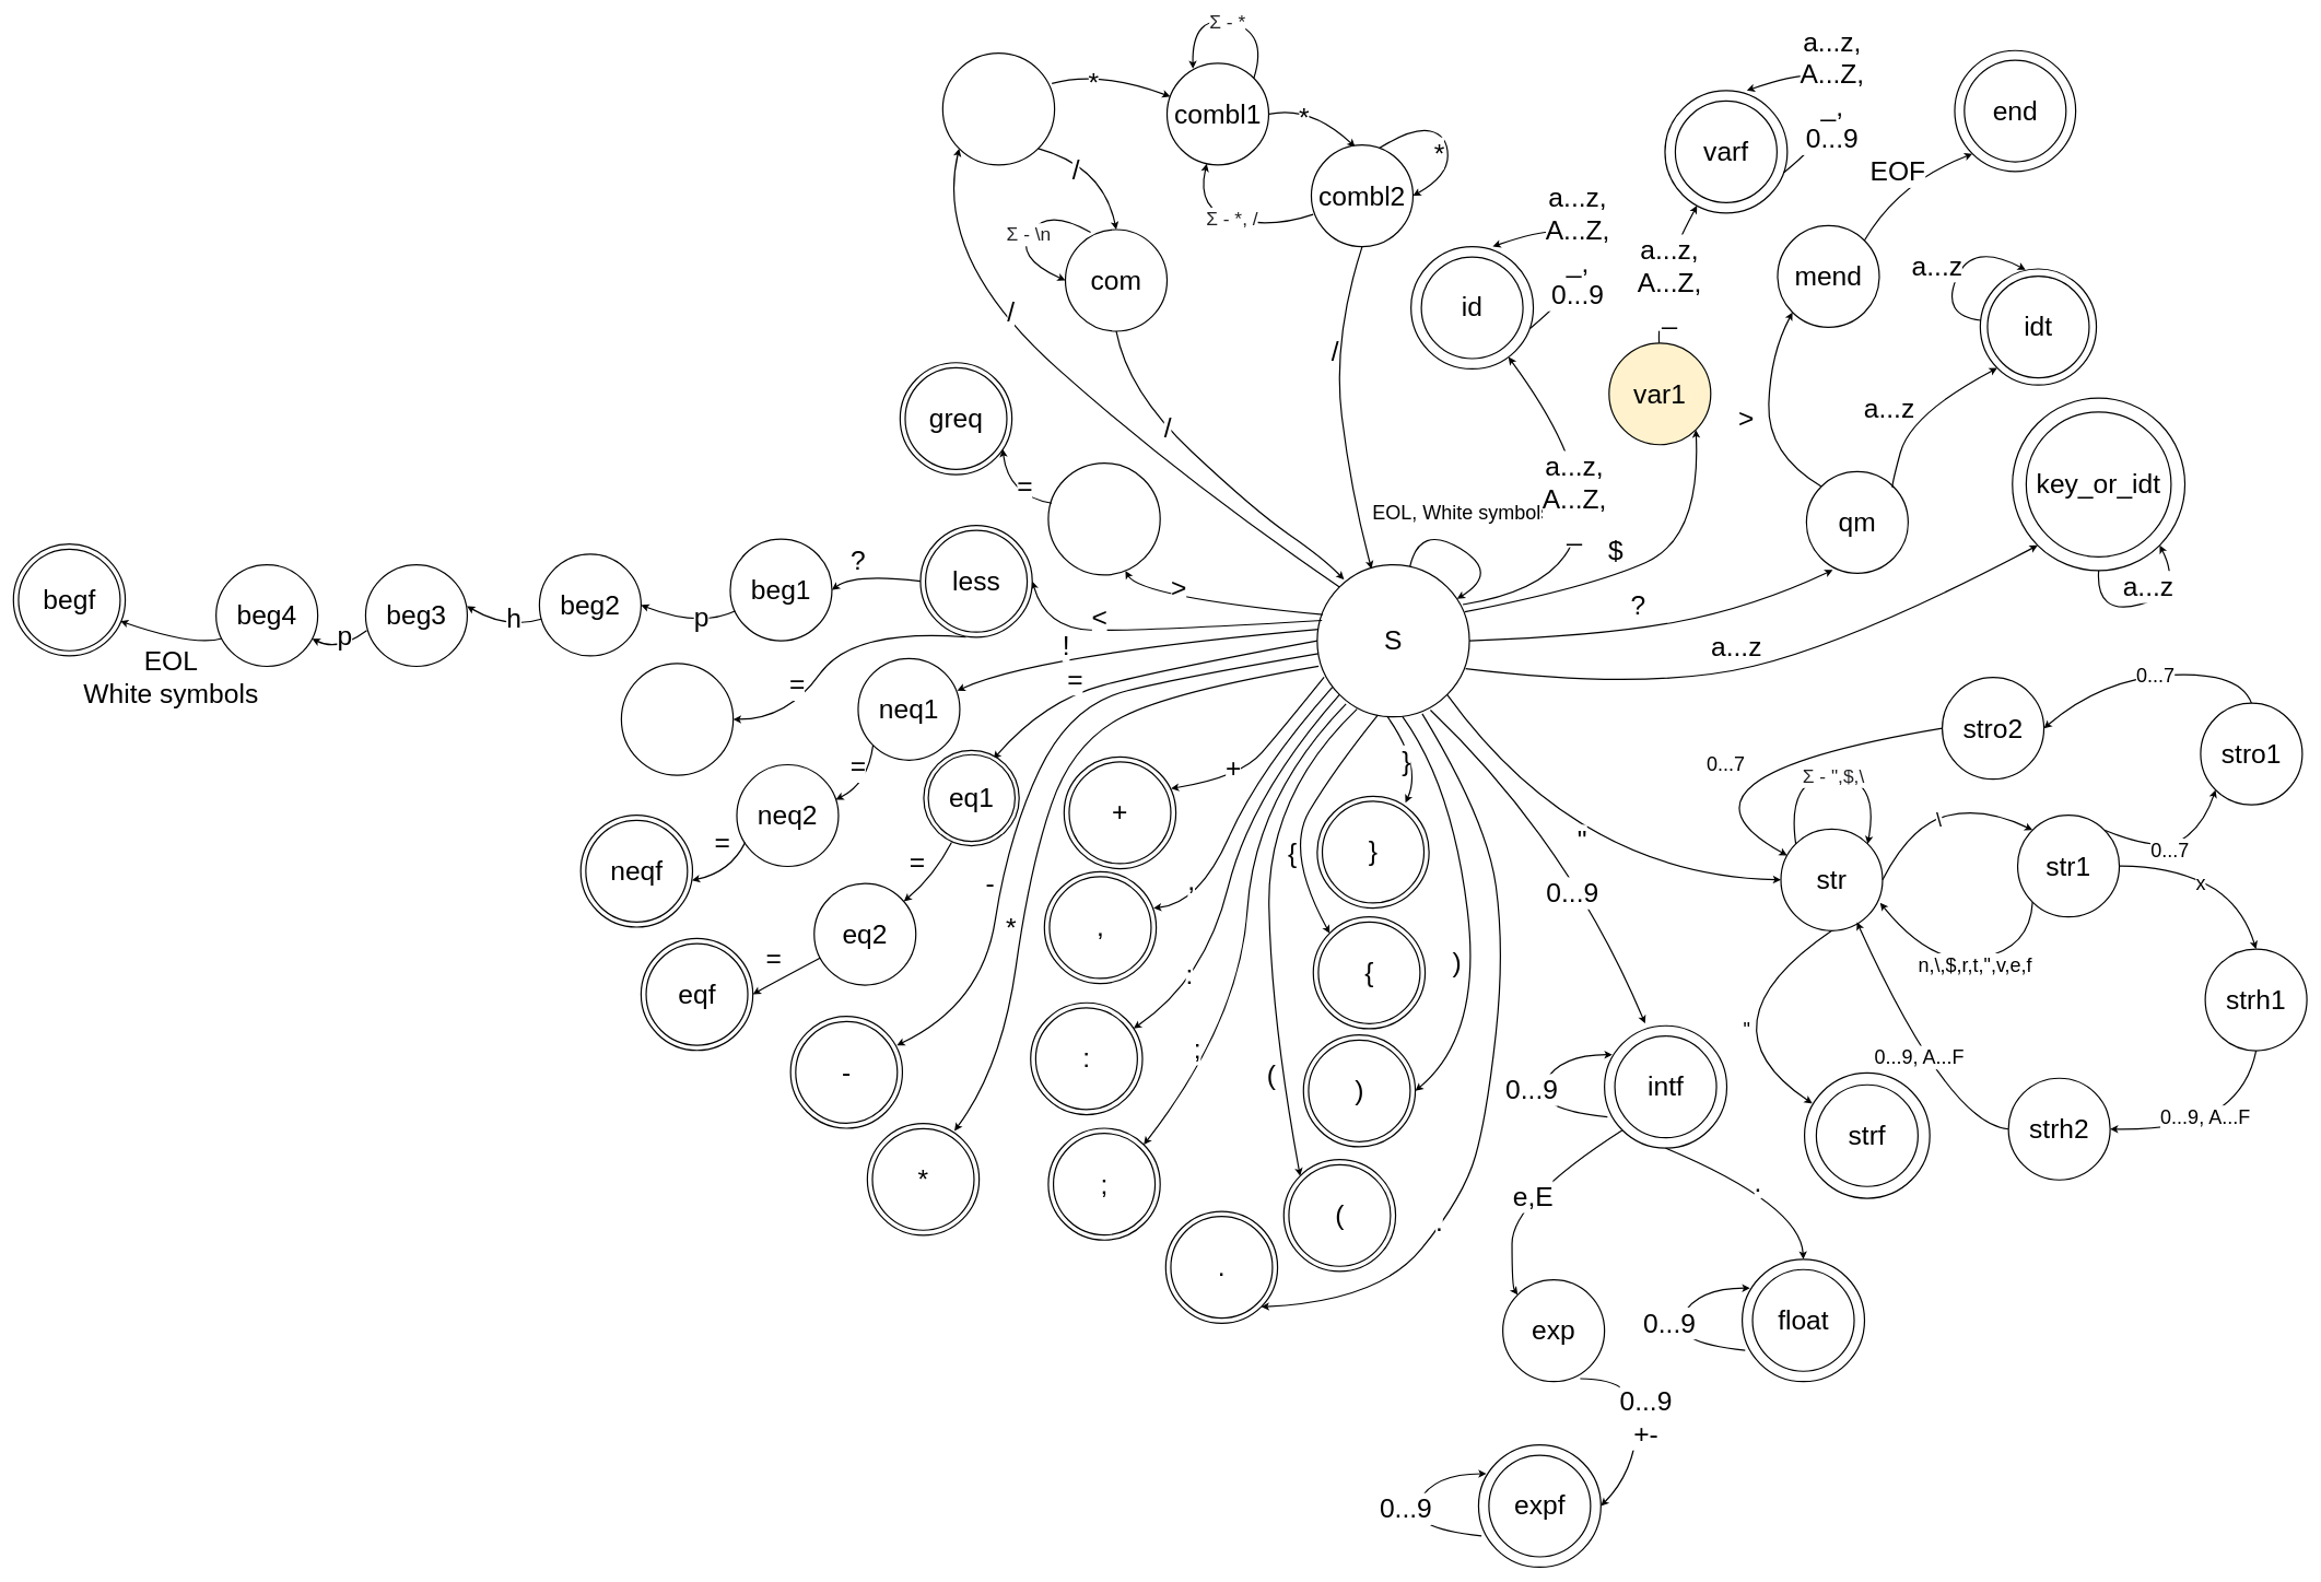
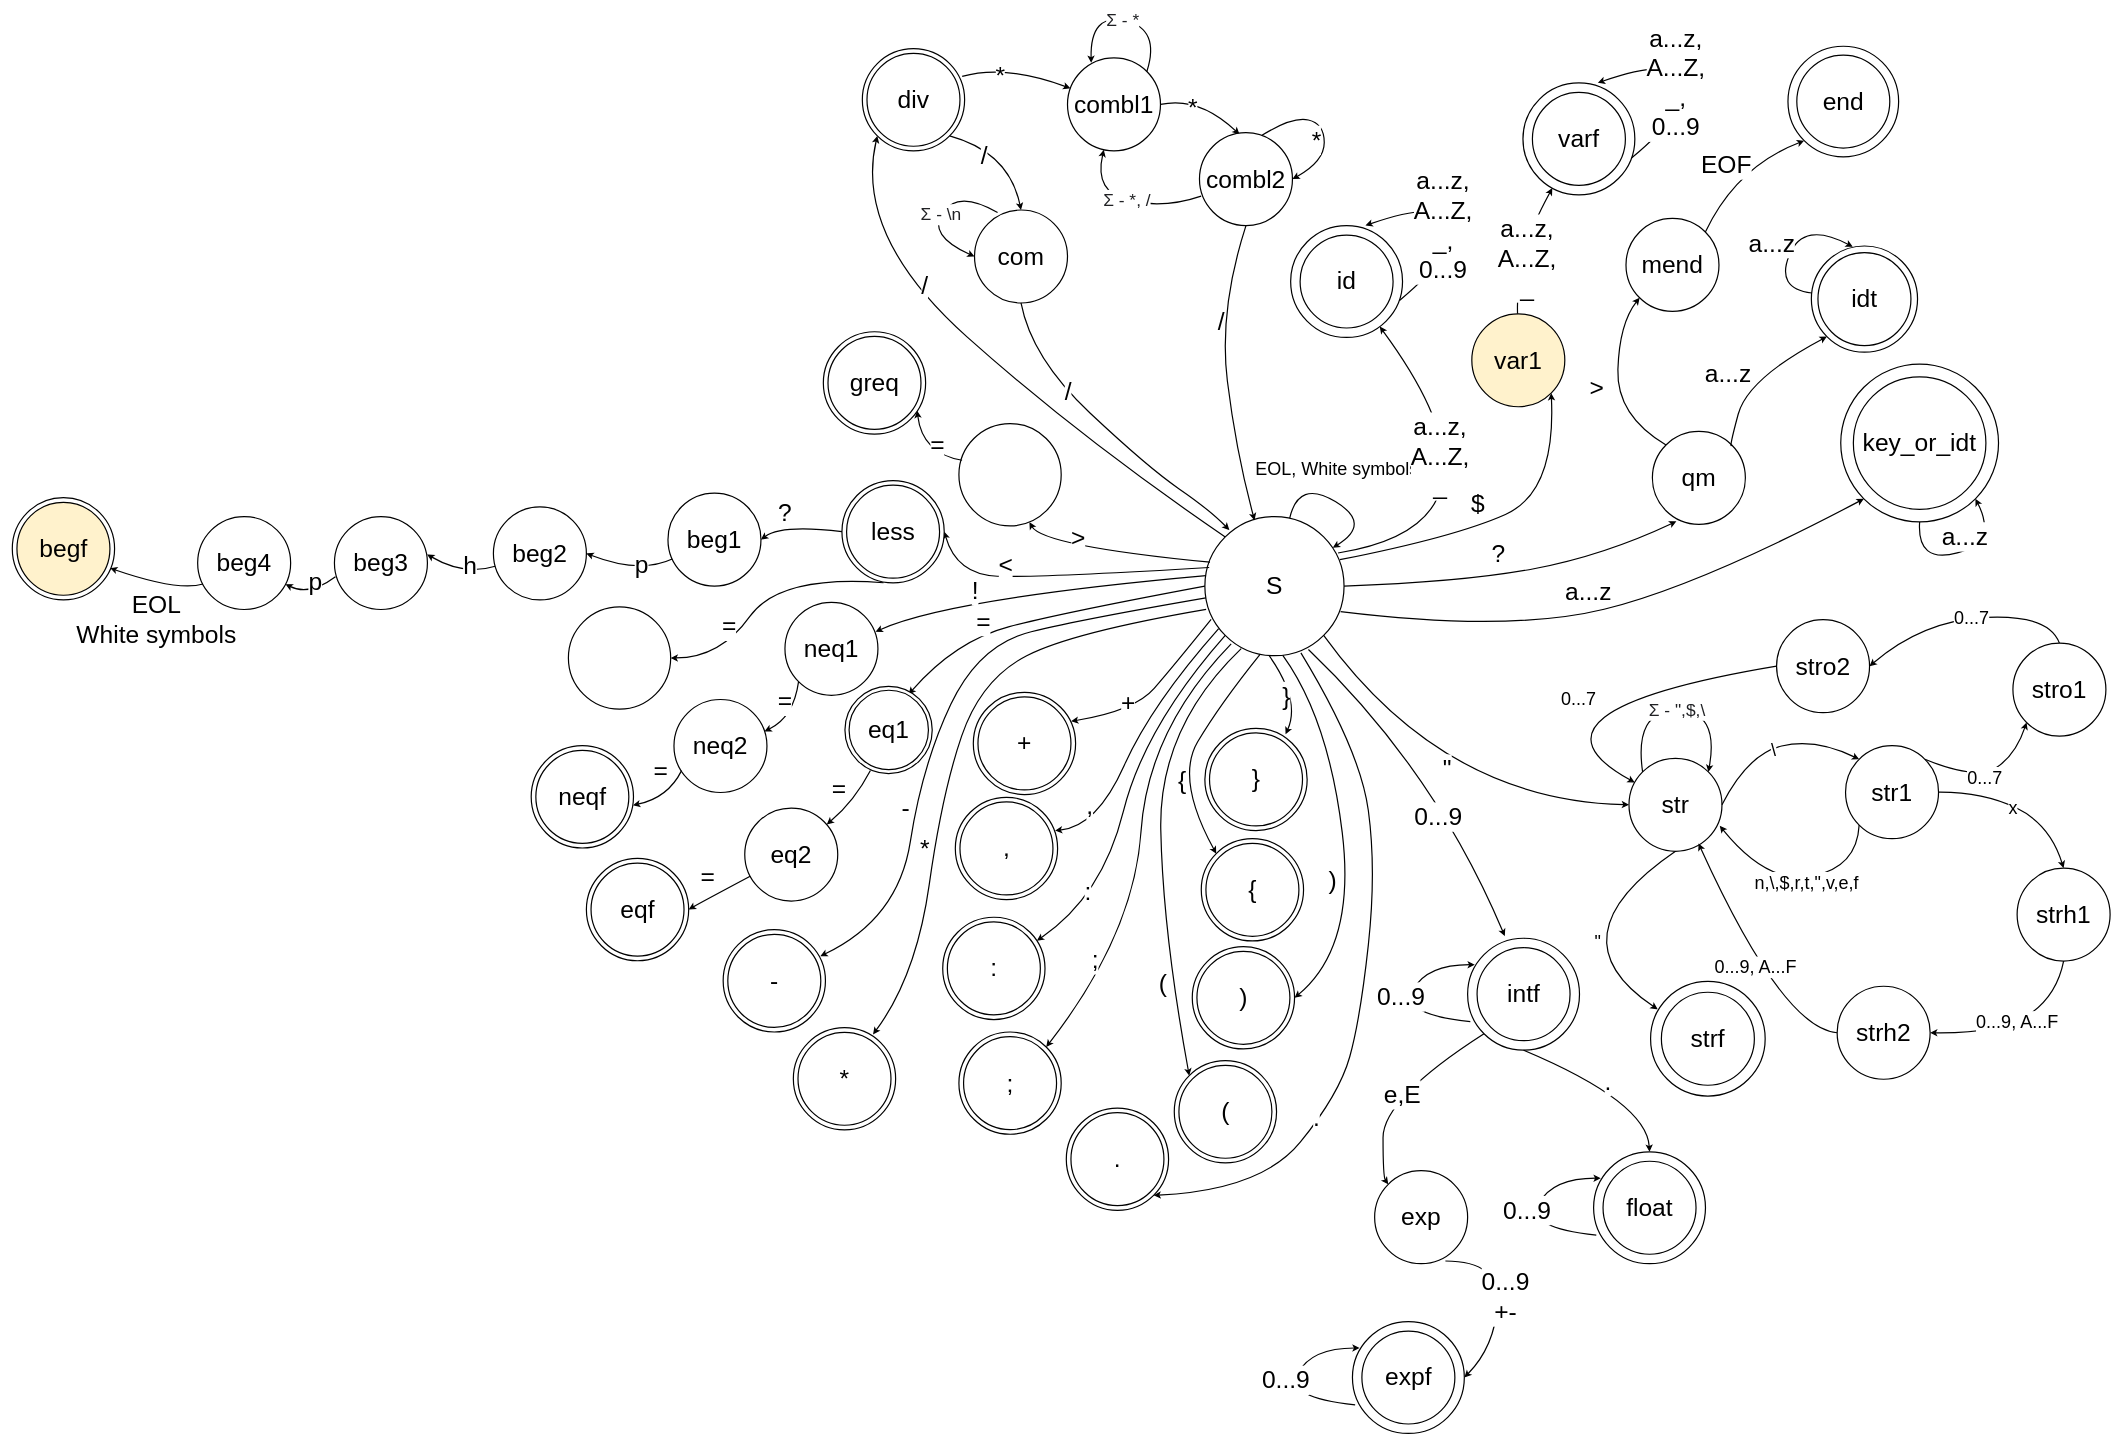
+ <mxCell id="148" value="&lt;span style=&quot;font-size: 41px&quot;&gt;div&lt;/span&gt;" style="ellipse;whiteSpace=wrap;html=1;aspect=fixed;strokeWidth=2;" parent="146" vertex="1"><mxGeometry x="7.75" y="7.75" width="155" height="155" as="geometry" /></mxCell>
- <mxCell id="164" value="&lt;span style=&quot;font-size: 41px&quot;&gt;mend&lt;/span&gt;" style="ellipse;whiteSpace=wrap;html=1;aspect=fixed;strokeWidth=2;" parent="1" vertex="1"><mxGeometry x="2710" y="343" width="155" height="155" as="geometry" /></mxCell>
+ <mxCell id="164" value="&lt;span style=&quot;font-size: 41px&quot;&gt;mend&lt;/span&gt;" style="ellipse;whiteSpace=wrap;html=1;aspect=fixed;strokeWidth=2;" parent="1" vertex="1"><mxGeometry x="2710" y="363" width="155" height="155" as="geometry" /></mxCell>
- <mxCell id="135" value="&lt;span style=&quot;font-size: 41px&quot;&gt;begf&lt;/span&gt;" style="ellipse;whiteSpace=wrap;html=1;aspect=fixed;strokeWidth=2;" parent="133" vertex="1"><mxGeometry x="7.75" y="7.75" width="155" height="155" as="geometry" /></mxCell>
+ <mxCell id="135" value="&lt;span style=&quot;font-size: 41px&quot;&gt;begf&lt;/span&gt;" style="ellipse;whiteSpace=wrap;html=1;aspect=fixed;strokeWidth=2;fillColor=#fff2cc;" parent="133" vertex="1"><mxGeometry x="7.75" y="7.75" width="155" height="155" as="geometry" /></mxCell>
